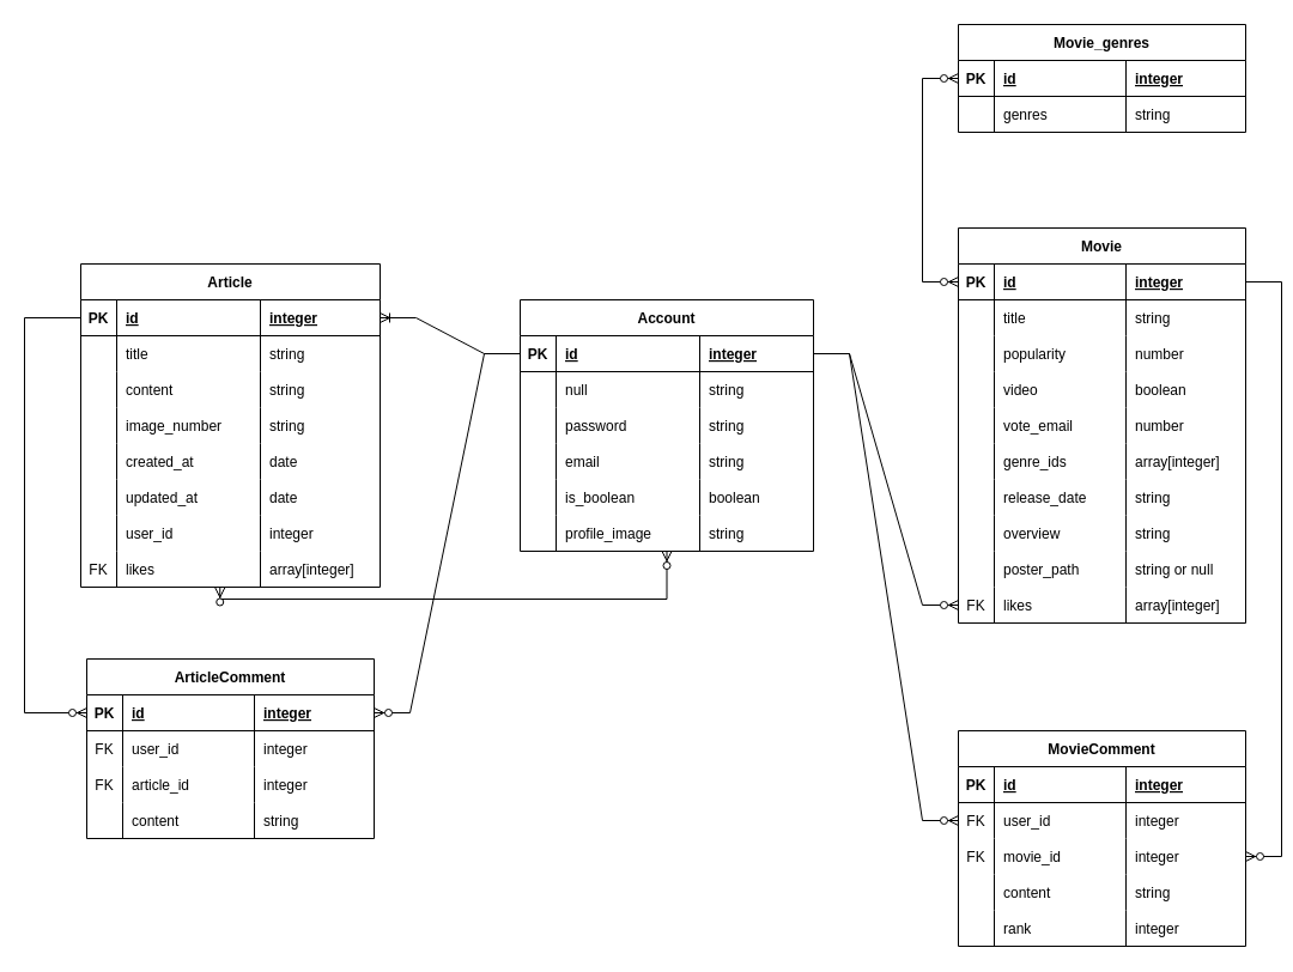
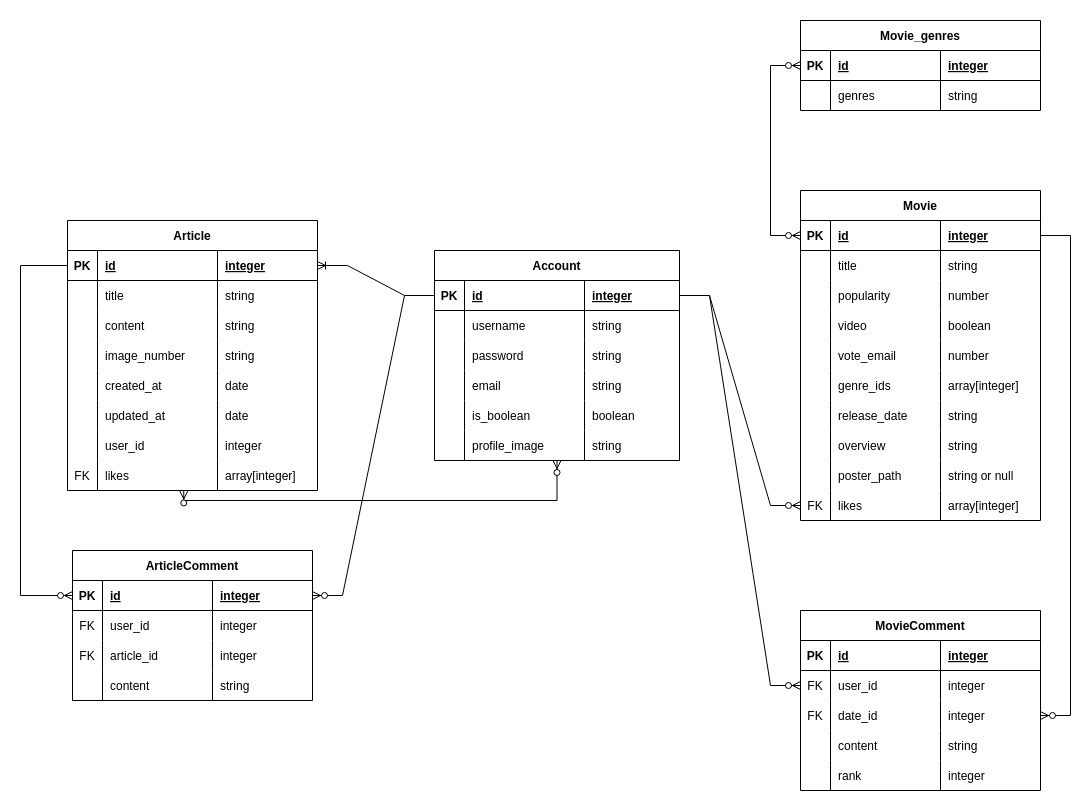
- <mxCell id="50" value="null" style="shape=partialRectangle;connectable=0;fillColor=none;top=0;left=0;bottom=0;right=0;align=left;spacingLeft=6;overflow=hidden;" parent="48" vertex="1"><mxGeometry x="30" width="120" height="30" as="geometry"><mxRectangle width="120" height="30" as="alternateBounds" /></mxGeometry></mxCell>
+ <mxCell id="50" value="username" style="shape=partialRectangle;connectable=0;fillColor=none;top=0;left=0;bottom=0;right=0;align=left;spacingLeft=6;overflow=hidden;" parent="48" vertex="1"><mxGeometry x="30" width="120" height="30" as="geometry"><mxRectangle width="120" height="30" as="alternateBounds" /></mxGeometry></mxCell>
- <mxCell id="79" value="movie_id" style="shape=partialRectangle;connectable=0;fillColor=none;top=0;left=0;bottom=0;right=0;align=left;spacingLeft=6;overflow=hidden;" parent="77" vertex="1"><mxGeometry x="30" width="110" height="30" as="geometry"><mxRectangle width="110" height="30" as="alternateBounds" /></mxGeometry></mxCell>
+ <mxCell id="79" value="date_id" style="shape=partialRectangle;connectable=0;fillColor=none;top=0;left=0;bottom=0;right=0;align=left;spacingLeft=6;overflow=hidden;" parent="77" vertex="1"><mxGeometry x="30" width="110" height="30" as="geometry"><mxRectangle width="110" height="30" as="alternateBounds" /></mxGeometry></mxCell>
